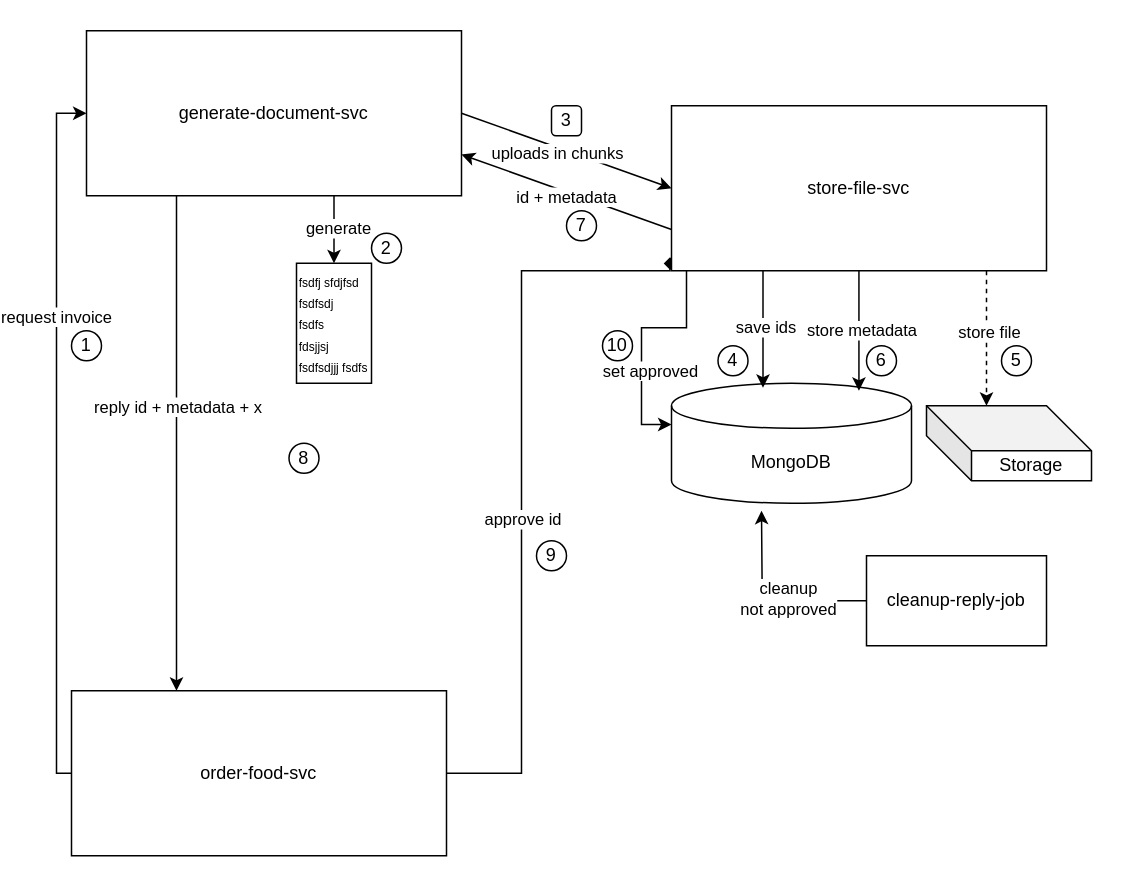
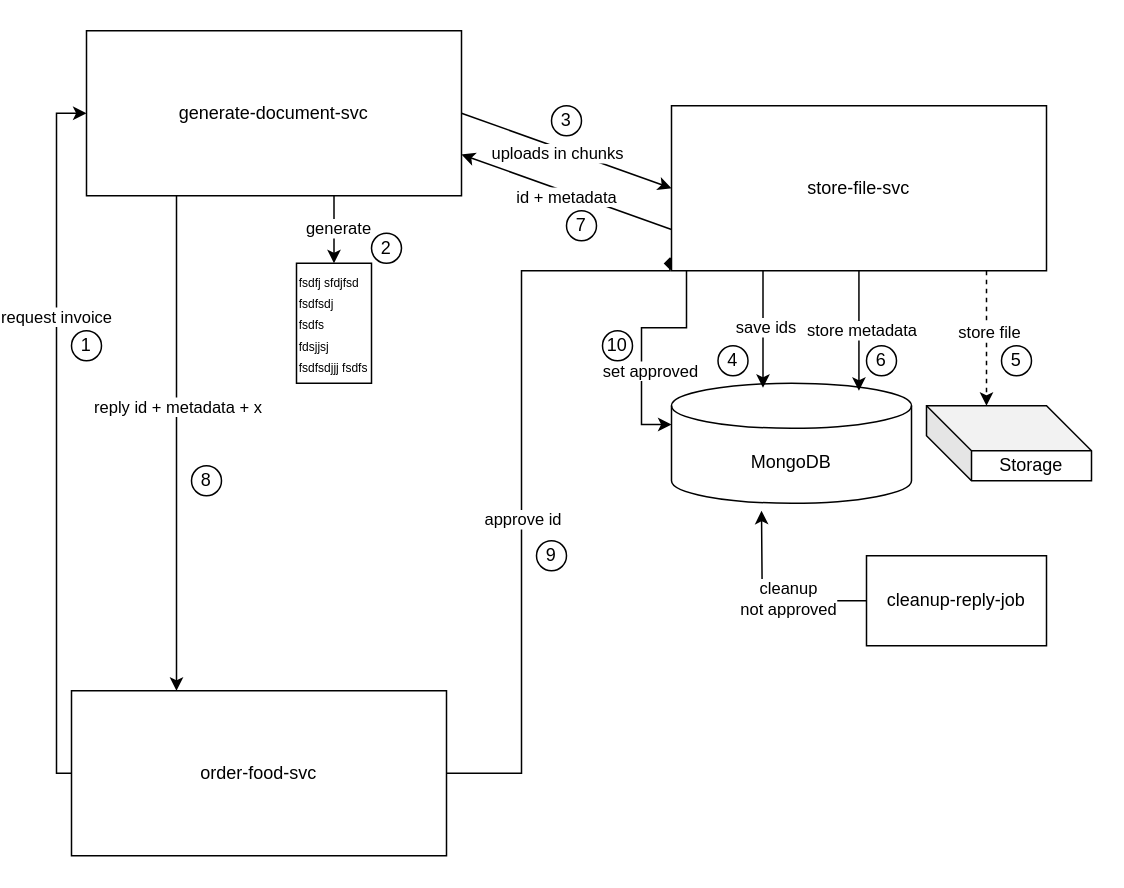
- <mxCell id="33" value="3" style="whiteSpace=wrap;html=1;aspect=fixed;rounded=1;" vertex="1" parent="1"><mxGeometry x="350" y="70" width="20" height="20" as="geometry" /></mxCell>
+ <mxCell id="33" value="3" style="ellipse;whiteSpace=wrap;html=1;aspect=fixed;" vertex="1" parent="1"><mxGeometry x="350" y="70" width="20" height="20" as="geometry" /></mxCell>
- <mxCell id="35" value="8" style="ellipse;whiteSpace=wrap;html=1;aspect=fixed;" vertex="1" parent="1"><mxGeometry x="175" y="295" width="20" height="20" as="geometry" /></mxCell>
+ <mxCell id="35" value="8" style="ellipse;whiteSpace=wrap;html=1;aspect=fixed;" vertex="1" parent="1"><mxGeometry x="110" y="310" width="20" height="20" as="geometry" /></mxCell>
